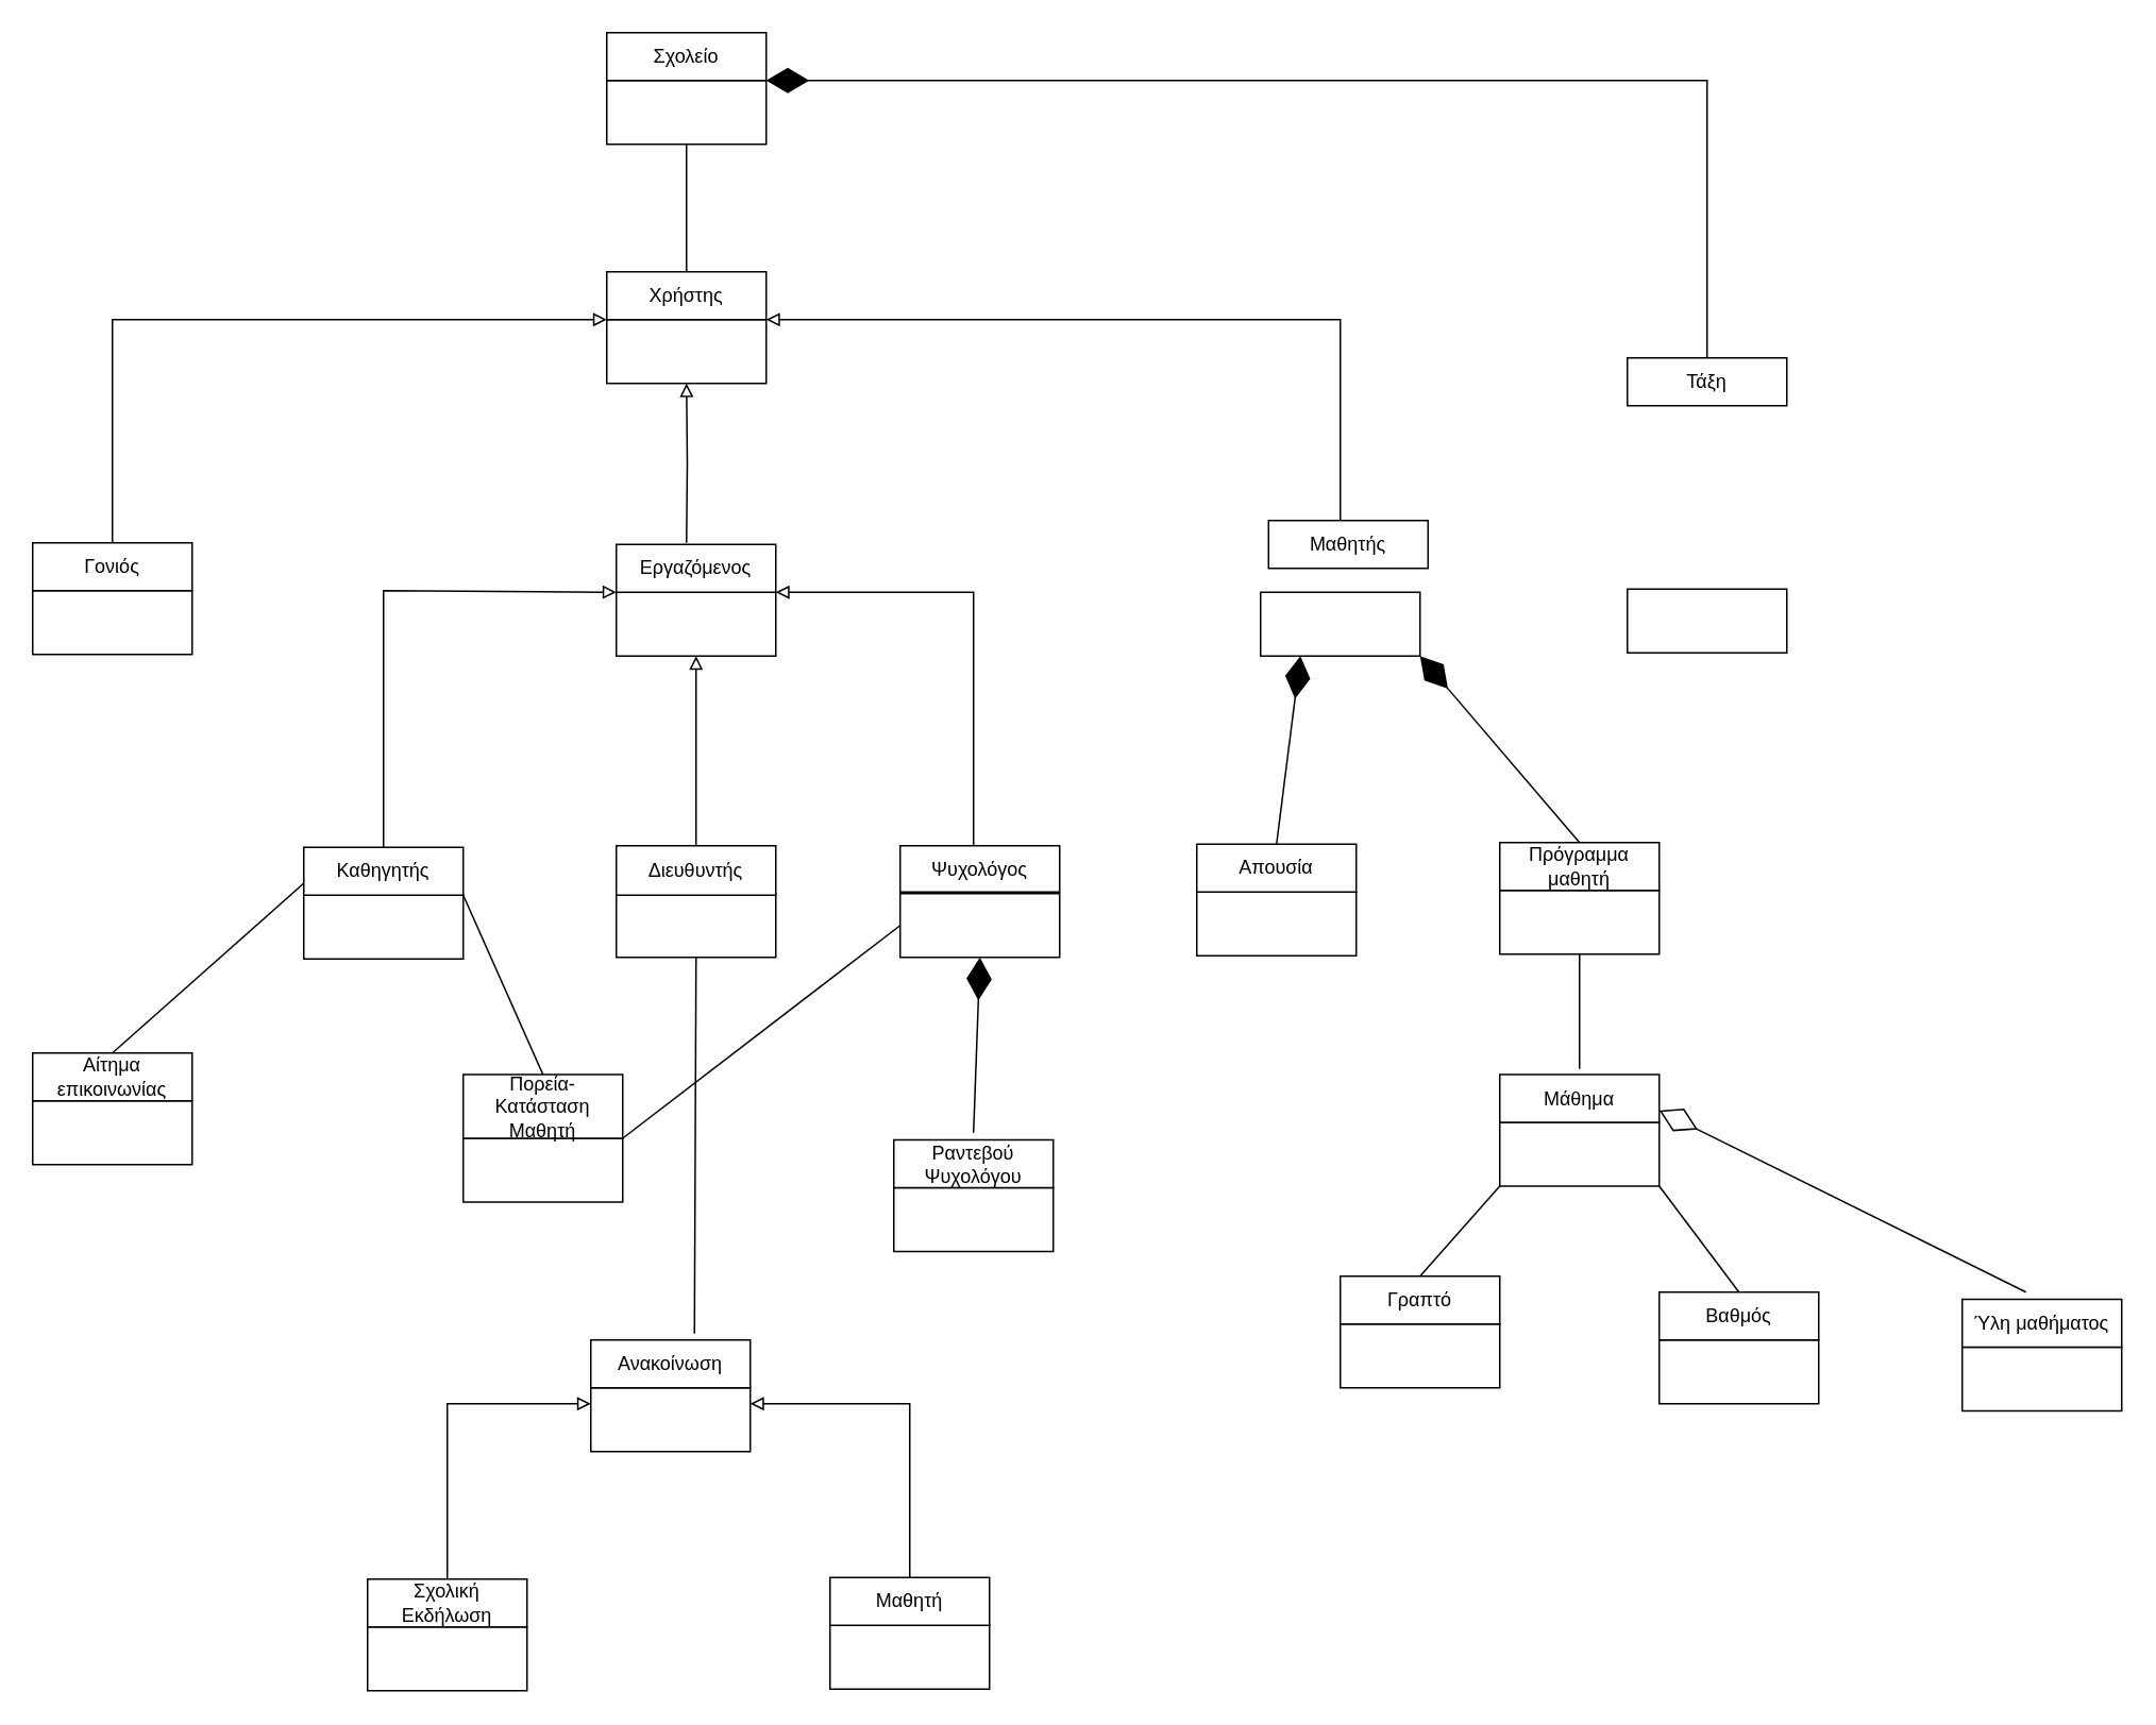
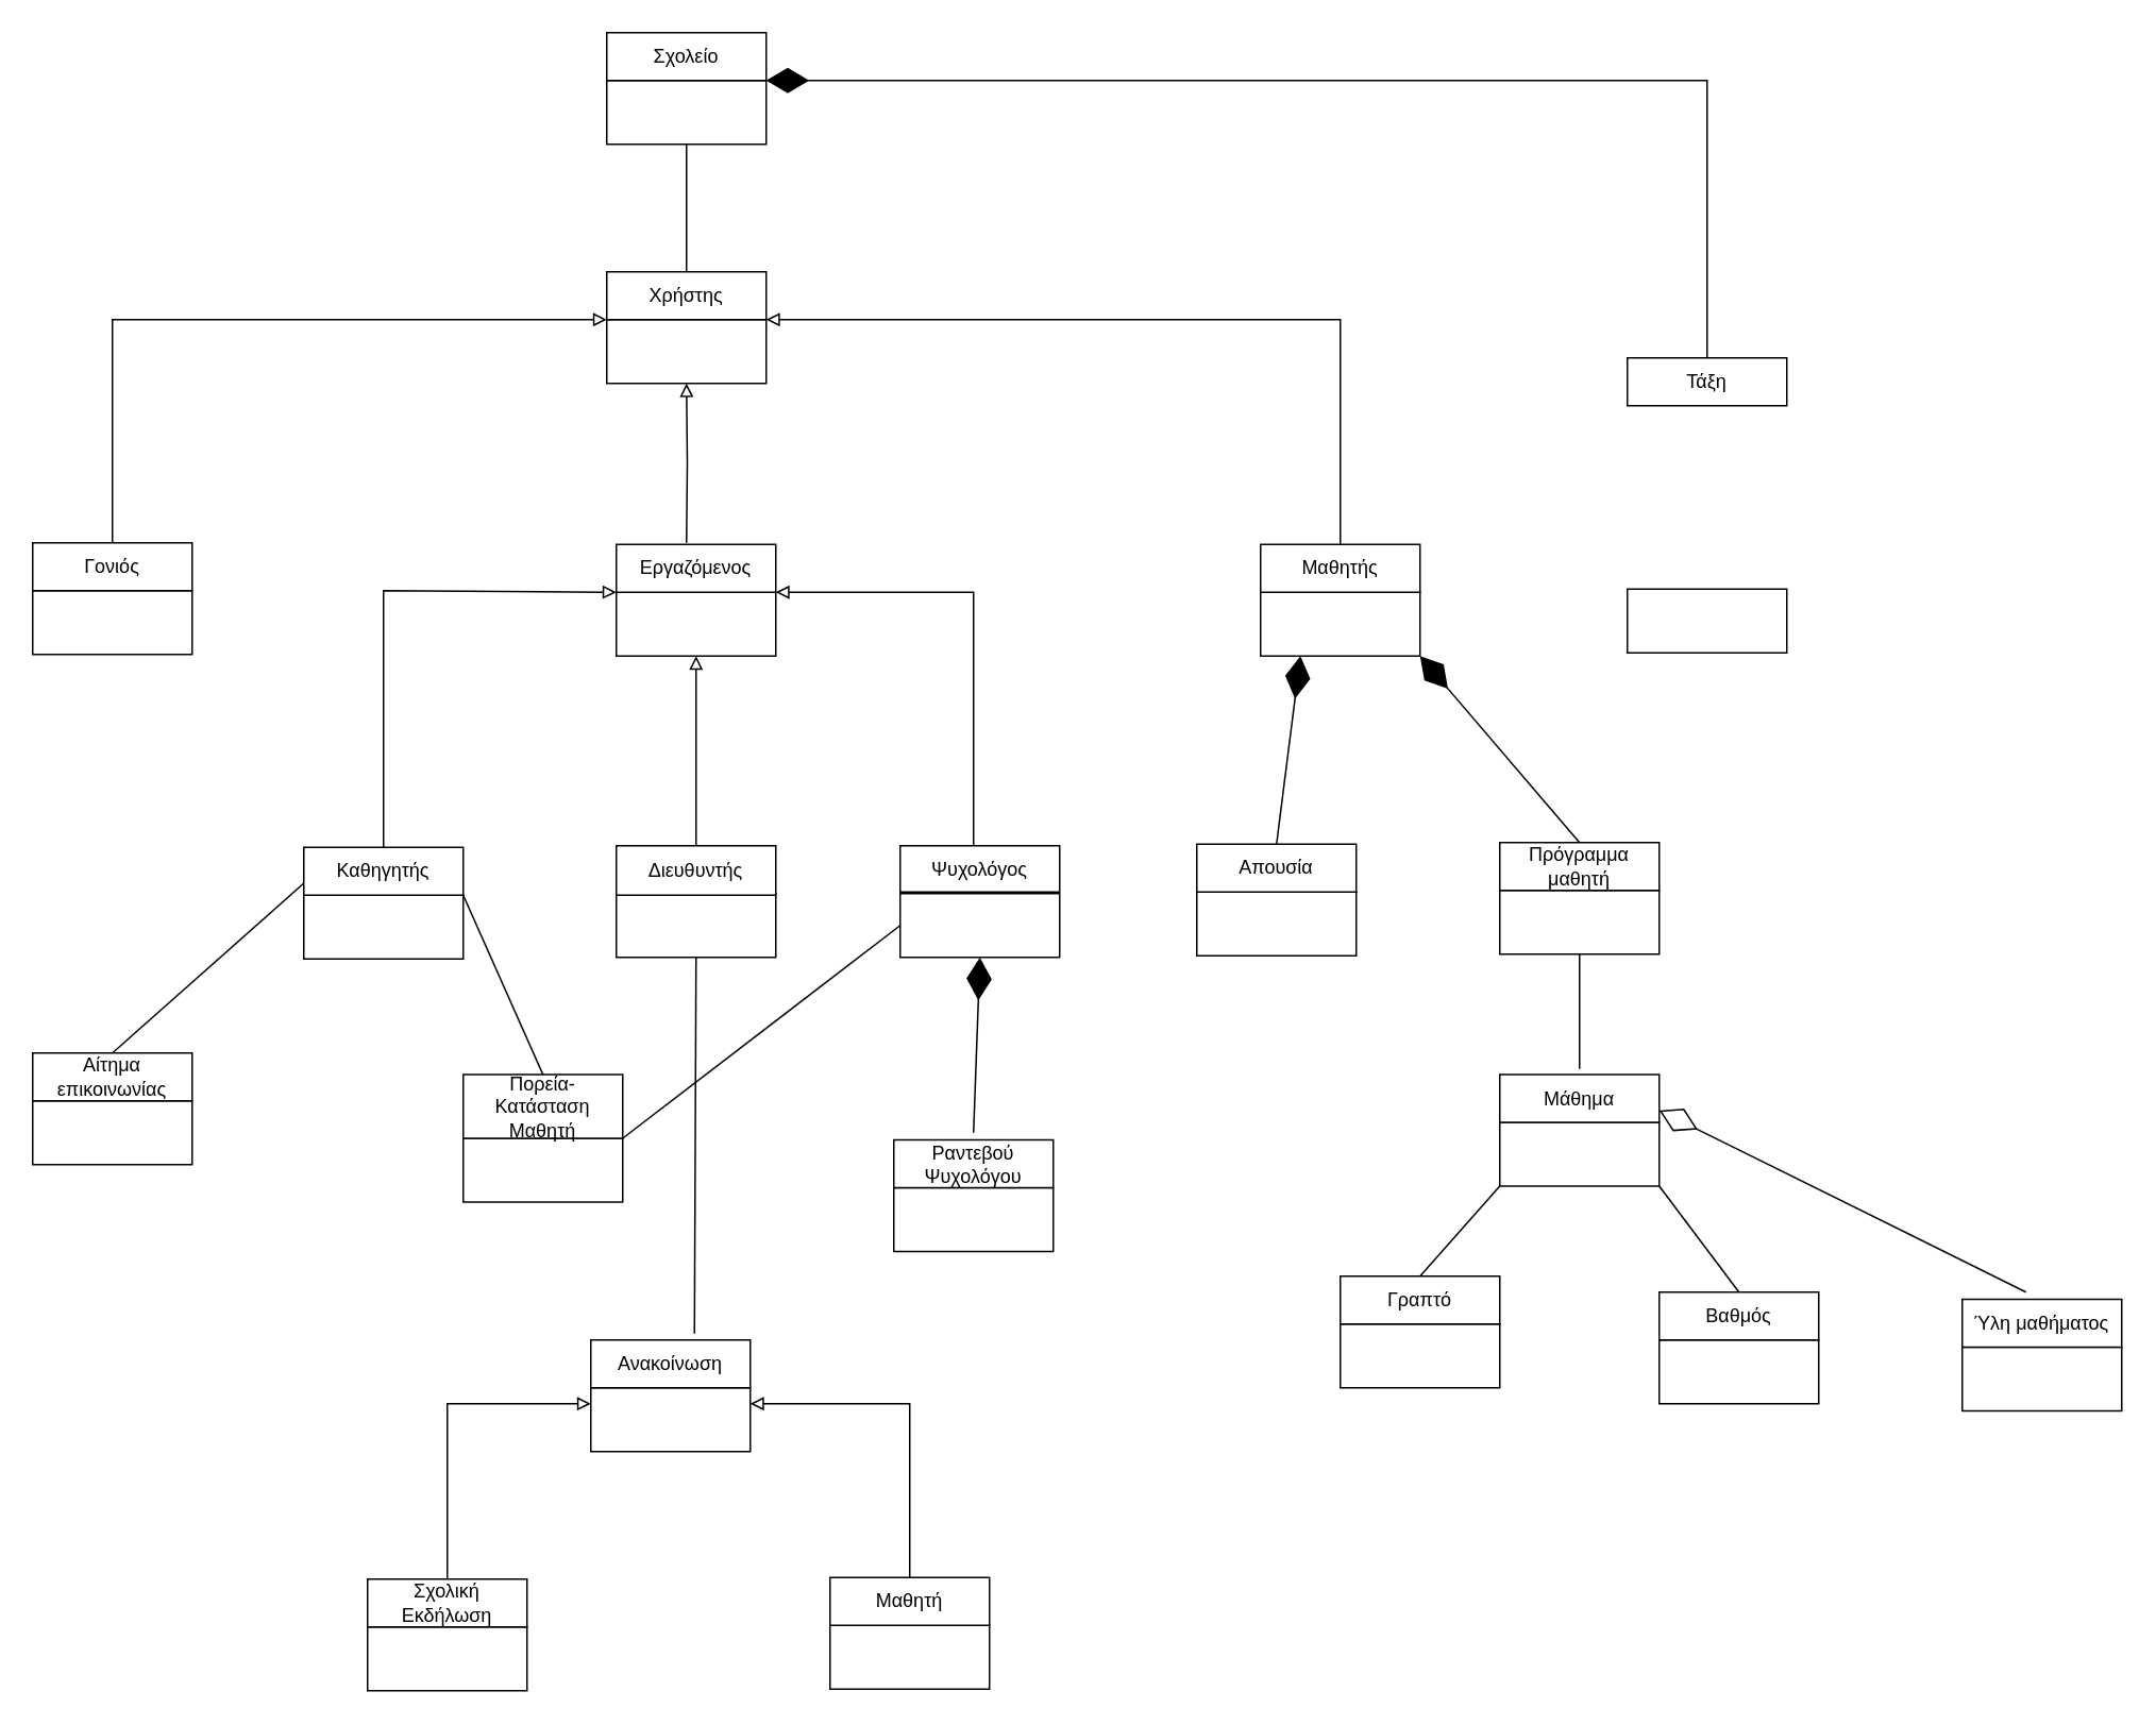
- <mxCell id="9" value="Μαθητής" style="rounded=0;whiteSpace=wrap;html=1;" parent="1" vertex="1"><mxGeometry x="795" y="326" width="100" height="30" as="geometry" /></mxCell>
+ <mxCell id="9" value="Μαθητής" style="rounded=0;whiteSpace=wrap;html=1;" parent="1" vertex="1"><mxGeometry x="790" y="341" width="100" height="30" as="geometry" /></mxCell>
